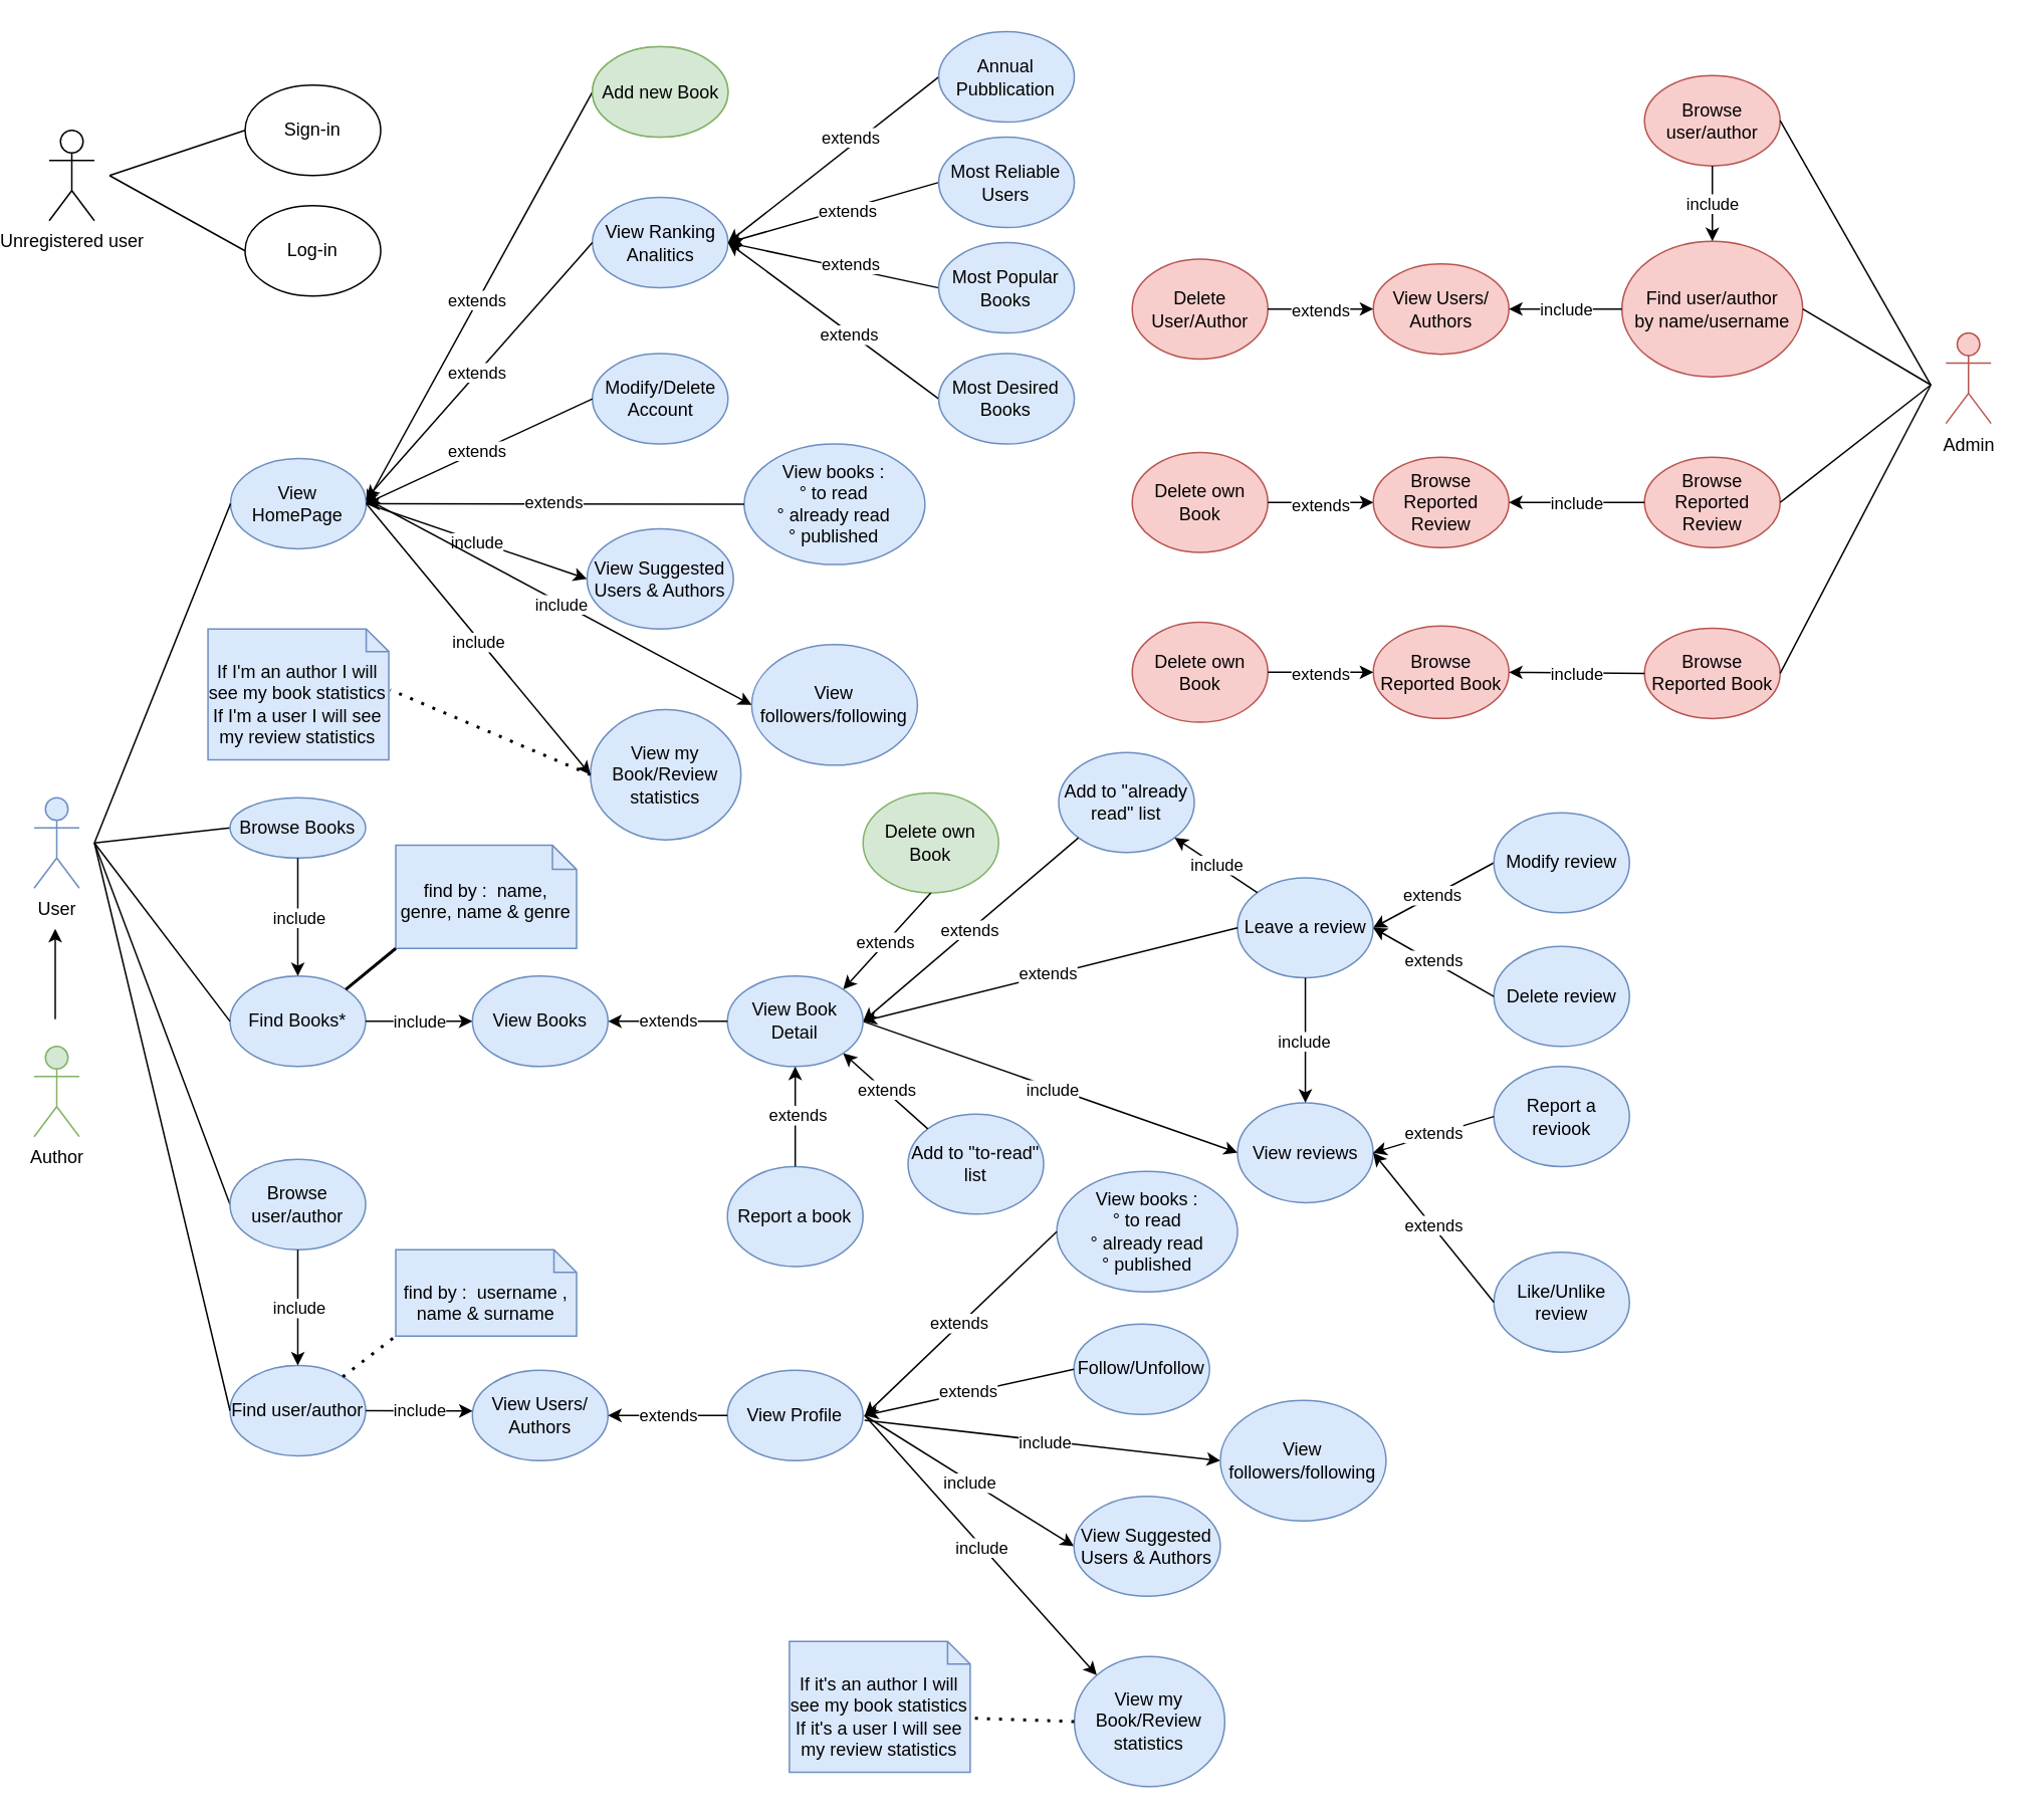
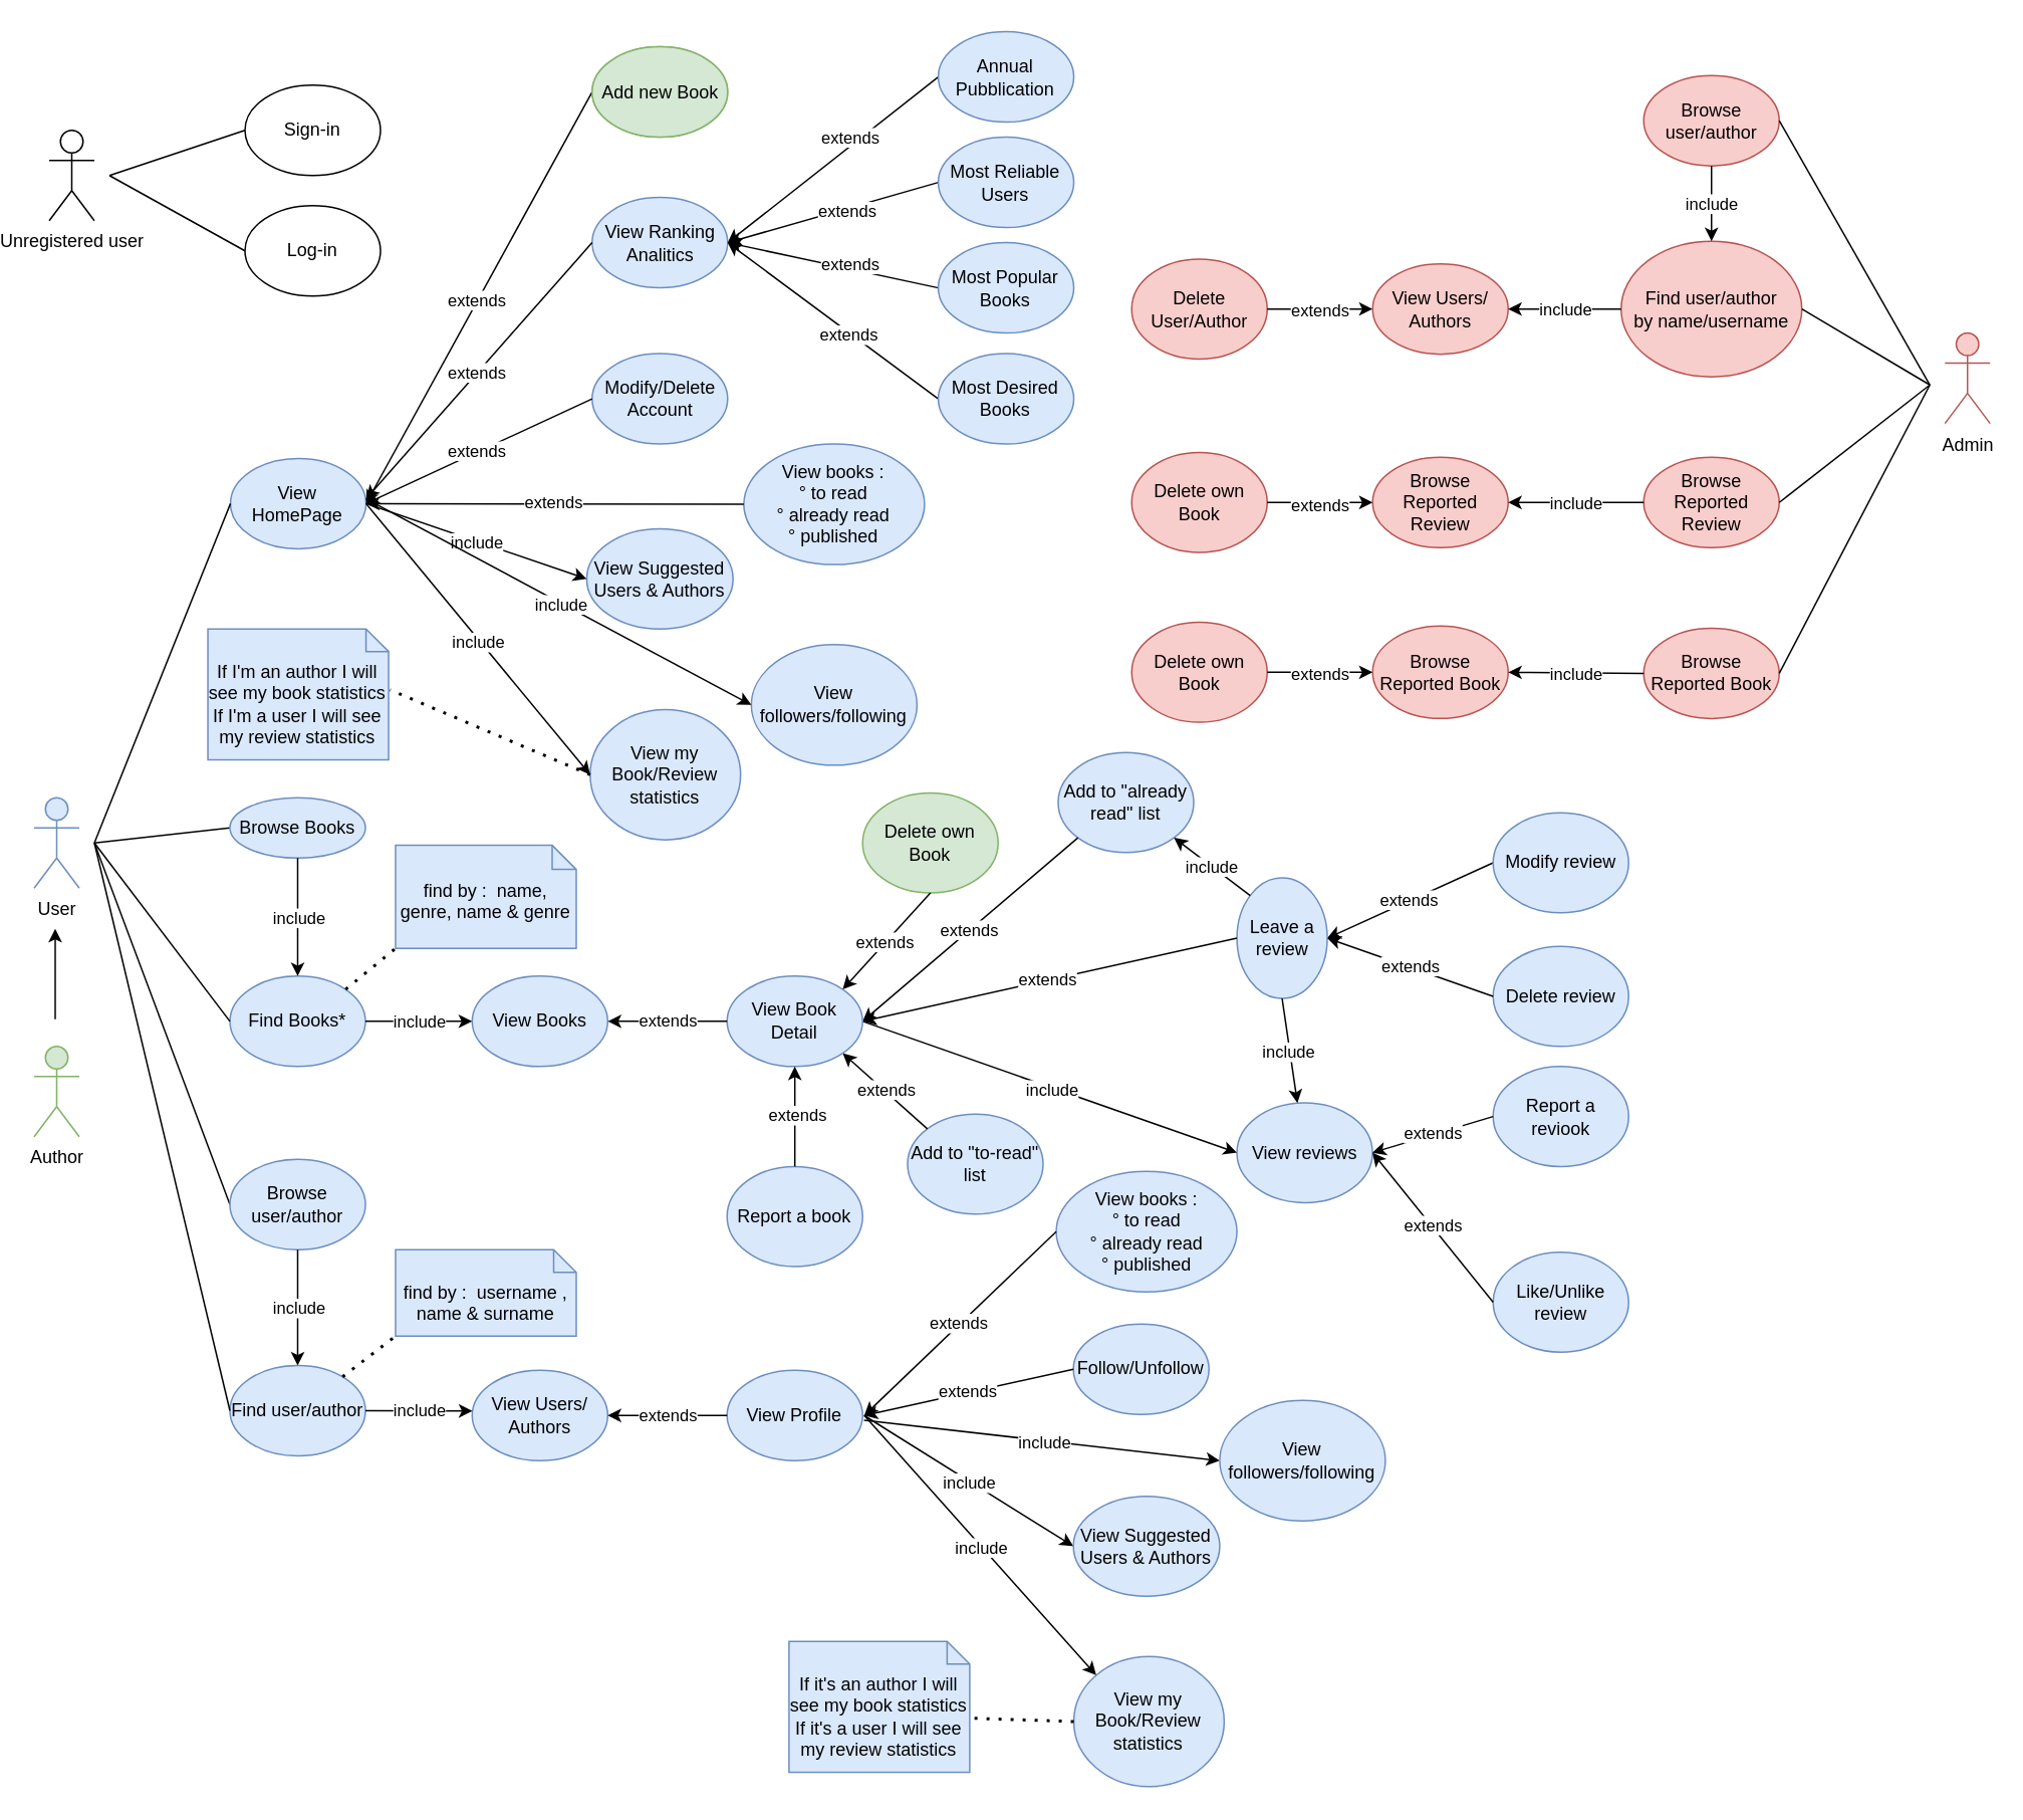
- <mxCell id="52" value="Leave a review" style="ellipse;whiteSpace=wrap;html=1;gradientDirection=east;fillColor=#dae8fc;strokeColor=#6c8ebf;" parent="1" vertex="1"><mxGeometry x="818.7" y="582.17" width="90" height="66.34" as="geometry" /></mxCell>
+ <mxCell id="52" value="Leave a review" style="ellipse;whiteSpace=wrap;html=1;gradientDirection=east;fillColor=#dae8fc;strokeColor=#6c8ebf;" parent="1" vertex="1"><mxGeometry x="818.7" y="582.17" width="60" height="80" as="geometry" /></mxCell>
- <mxCell id="75" value="" style="endArrow=none;dashed=0;html=1;dashPattern=1 3;strokeWidth=2;rounded=0;entryX=0;entryY=1;entryDx=0;entryDy=0;entryPerimeter=0;exitX=1;exitY=0;exitDx=0;exitDy=0;" edge="1" parent="1" source="59" target="74"><mxGeometry width="50" height="50" relative="1" as="geometry"><mxPoint x="420" y="719" as="sourcePoint" /><mxPoint x="300" y="539" as="targetPoint" /></mxGeometry></mxCell>
+ <mxCell id="75" value="" style="endArrow=none;dashed=1;html=1;dashPattern=1 3;strokeWidth=2;rounded=0;entryX=0;entryY=1;entryDx=0;entryDy=0;entryPerimeter=0;exitX=1;exitY=0;exitDx=0;exitDy=0;" edge="1" parent="1" source="59" target="74"><mxGeometry width="50" height="50" relative="1" as="geometry"><mxPoint x="420" y="719" as="sourcePoint" /><mxPoint x="300" y="539" as="targetPoint" /></mxGeometry></mxCell>
